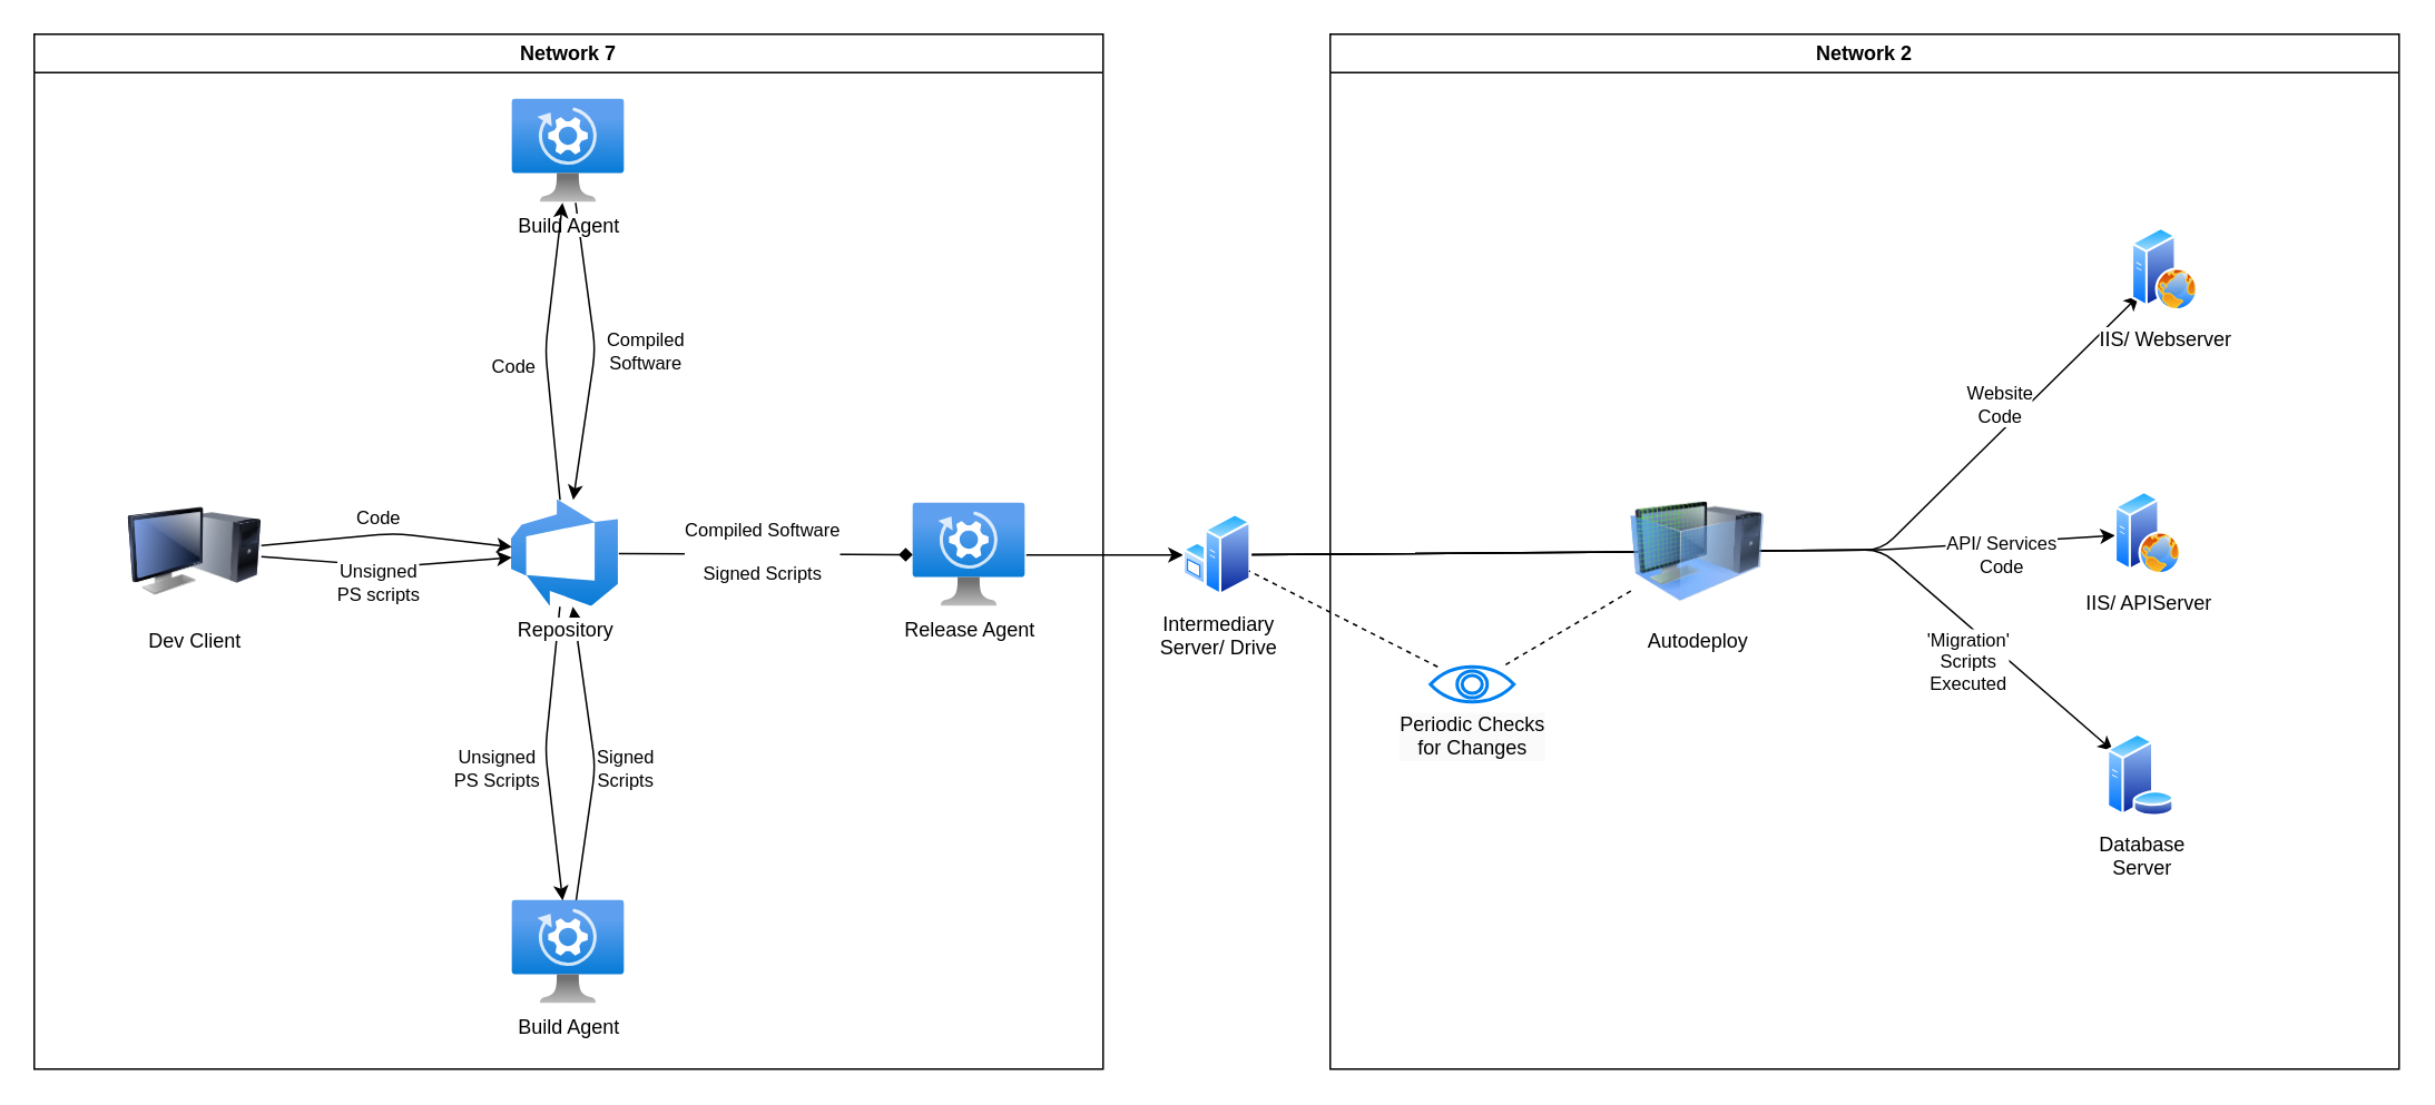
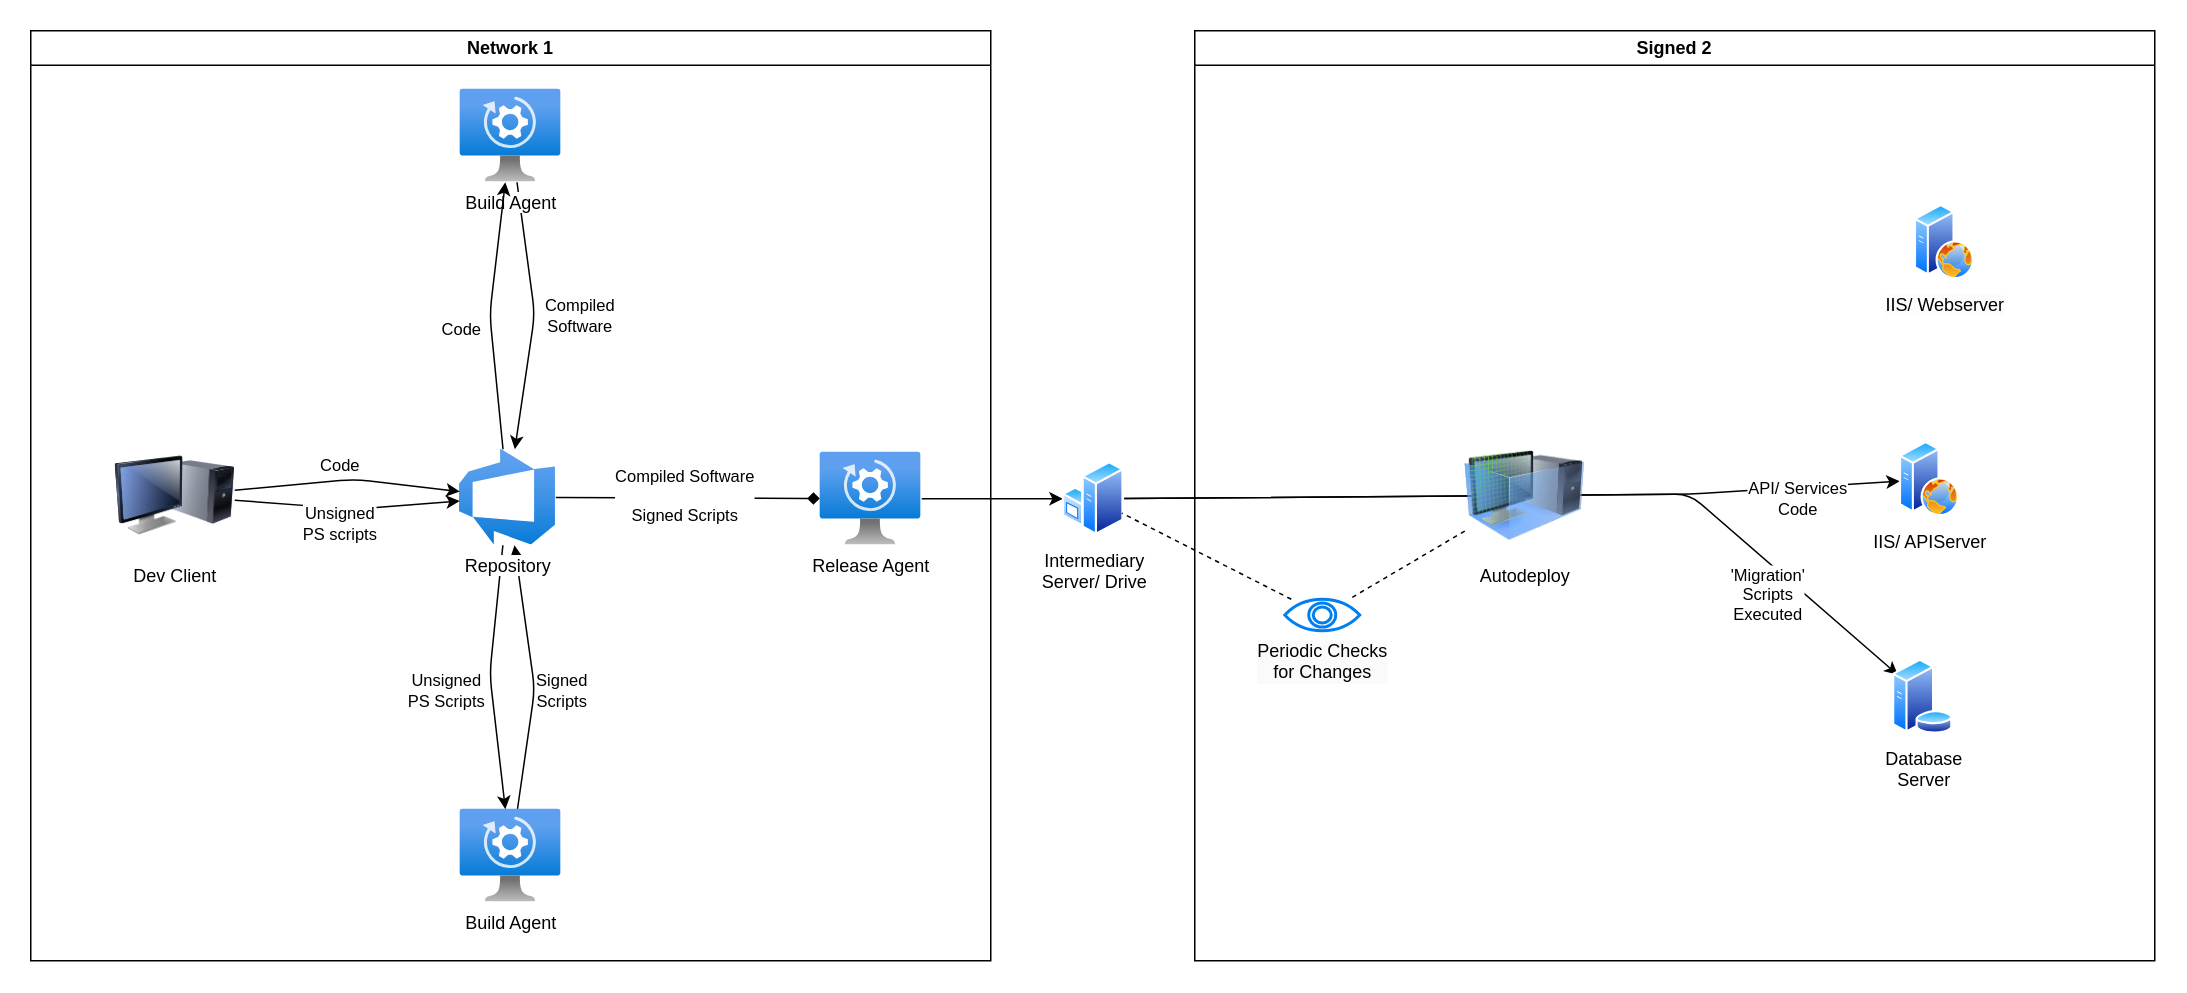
- <mxCell id="22" value="Network 7" style="swimlane;whiteSpace=wrap;html=1;" vertex="1" parent="1"><mxGeometry x="20" y="20" width="640" height="620" as="geometry" /></mxCell>
+ <mxCell id="22" value="Network 1" style="swimlane;whiteSpace=wrap;html=1;" vertex="1" parent="1"><mxGeometry x="20" y="20" width="640" height="620" as="geometry" /></mxCell>
- <mxCell id="30" value="Network 2" style="swimlane;whiteSpace=wrap;html=1;" vertex="1" parent="1"><mxGeometry x="796" y="20" width="640" height="620" as="geometry" /></mxCell>
+ <mxCell id="30" value="Signed 2" style="swimlane;whiteSpace=wrap;html=1;" vertex="1" parent="1"><mxGeometry x="796" y="20" width="640" height="620" as="geometry" /></mxCell>
- <mxCell id="23" style="edgeStyle=none;html=1;endArrow=classic;endFill=1;" edge="1" parent="1" source="29" target="34"><mxGeometry relative="1" as="geometry"><Array as="points"><mxPoint x="1126" y="329" /></Array></mxGeometry></mxCell>
- <mxCell id="24" value="Website&lt;br&gt;Code" style="edgeLabel;html=1;align=center;verticalAlign=middle;resizable=0;points=[];" vertex="1" connectable="0" parent="23"><mxGeometry x="0.68" y="2" relative="1" as="geometry"><mxPoint x="-15" as="offset" /></mxGeometry></mxCell>
